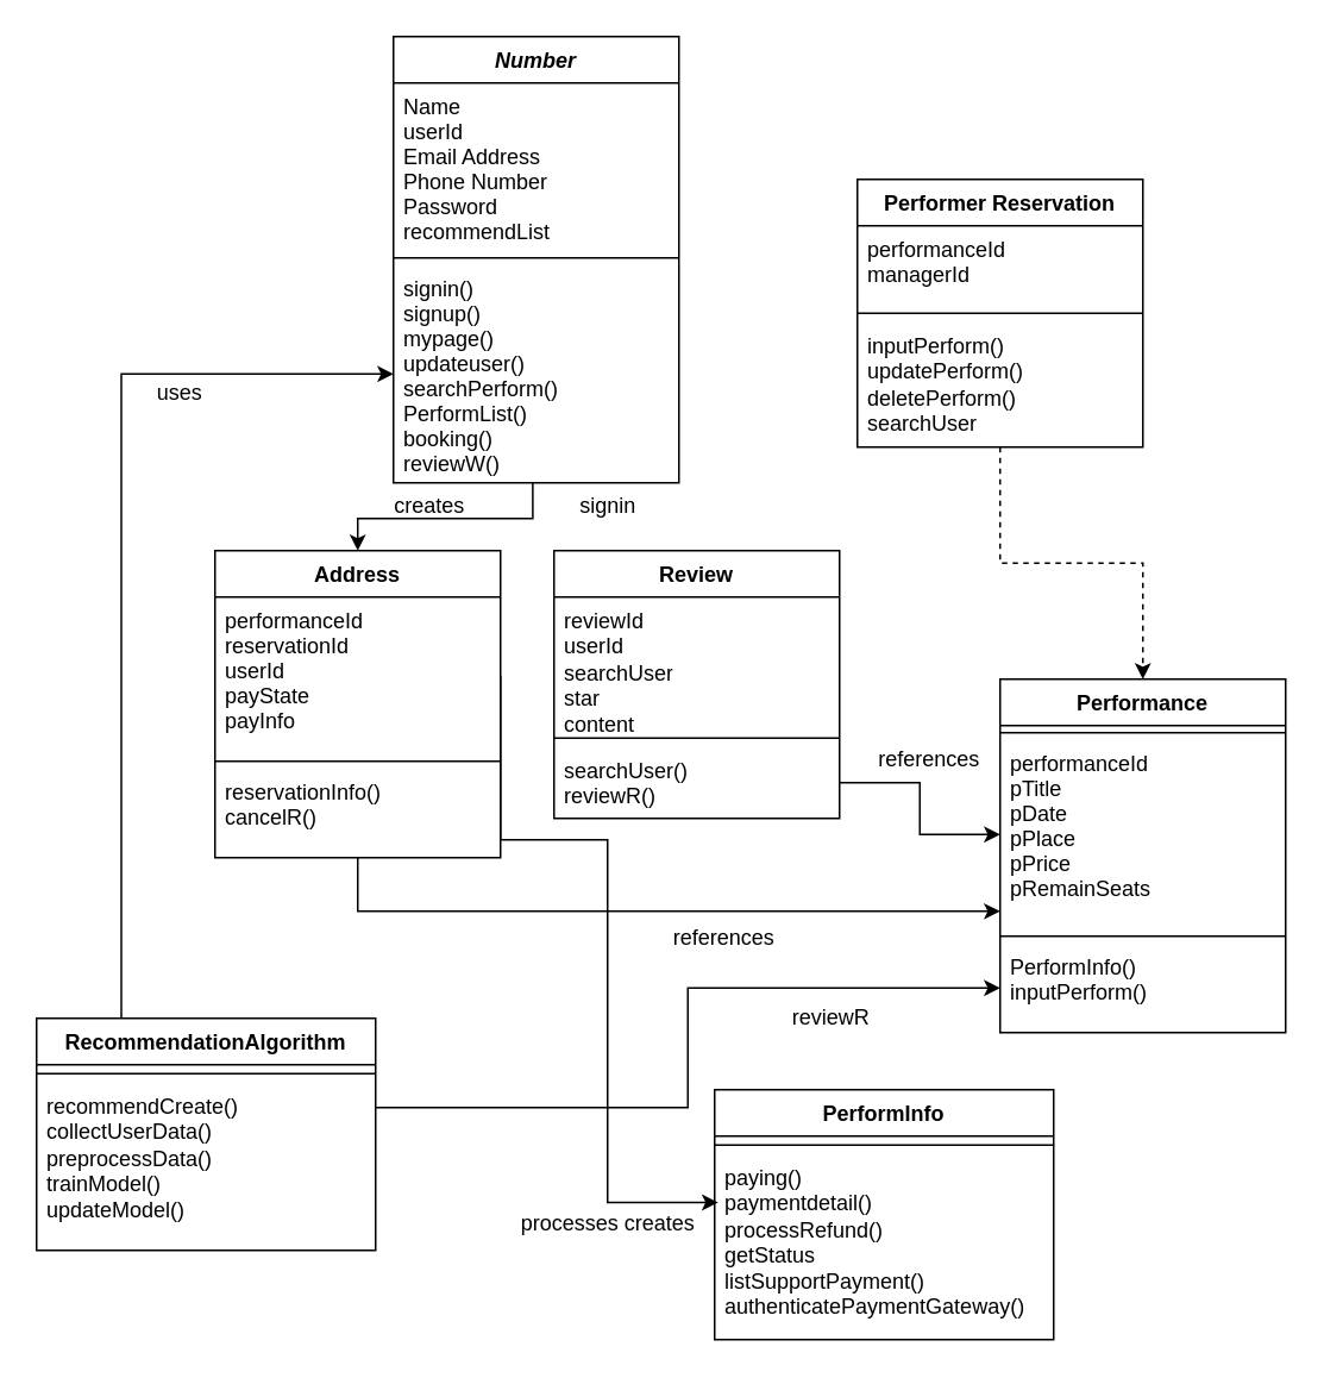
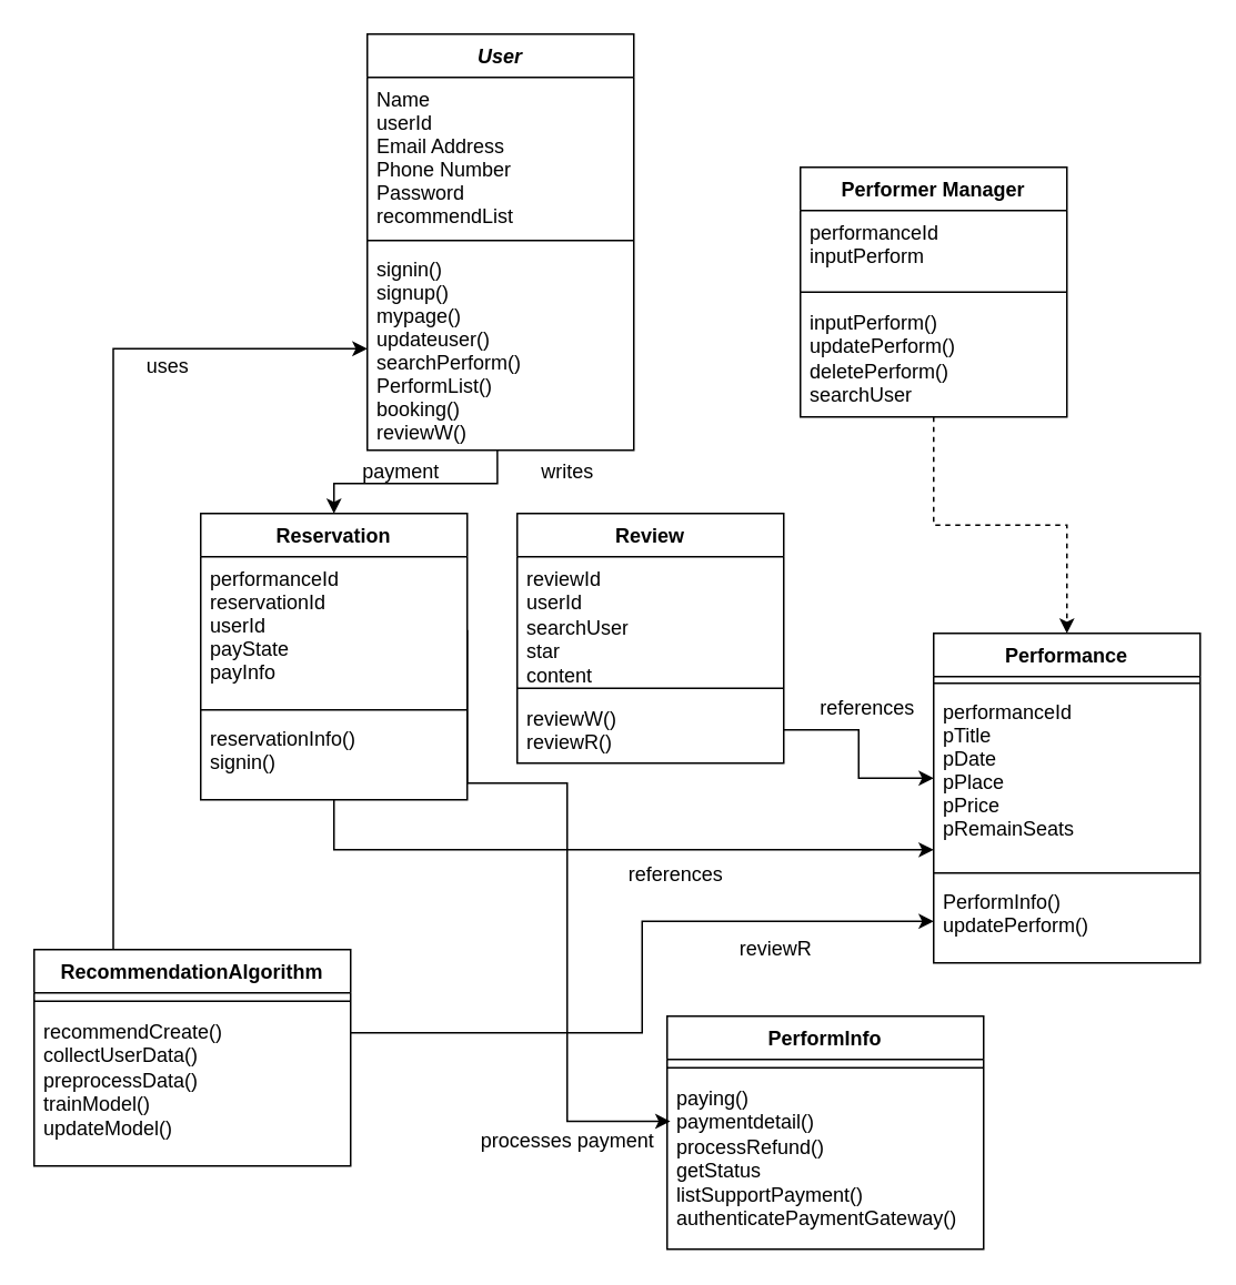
- <mxCell id="3" value="Number" style="swimlane;fontStyle=3;align=center;verticalAlign=top;childLayout=stackLayout;horizontal=1;startSize=26;horizontalStack=0;resizeParent=1;resizeLast=0;collapsible=1;marginBottom=0;rounded=0;shadow=0;strokeWidth=1;" parent="1" vertex="1"><mxGeometry x="220" y="20" width="160" height="250" as="geometry"><mxRectangle x="230" y="140" width="160" height="26" as="alternateBounds" /></mxGeometry></mxCell>
+ <mxCell id="3" value="User" style="swimlane;fontStyle=3;align=center;verticalAlign=top;childLayout=stackLayout;horizontal=1;startSize=26;horizontalStack=0;resizeParent=1;resizeLast=0;collapsible=1;marginBottom=0;rounded=0;shadow=0;strokeWidth=1;" parent="1" vertex="1"><mxGeometry x="220" y="20" width="160" height="250" as="geometry"><mxRectangle x="230" y="140" width="160" height="26" as="alternateBounds" /></mxGeometry></mxCell>
- <mxCell id="13" value="Performer Reservation" style="swimlane;fontStyle=1;align=center;verticalAlign=top;childLayout=stackLayout;horizontal=1;startSize=26;horizontalStack=0;resizeParent=1;resizeParentMax=0;resizeLast=0;collapsible=1;marginBottom=0;whiteSpace=wrap;html=1;" parent="1" vertex="1"><mxGeometry x="480" y="100" width="160" height="150" as="geometry" /></mxCell>
+ <mxCell id="13" value="Performer Manager" style="swimlane;fontStyle=1;align=center;verticalAlign=top;childLayout=stackLayout;horizontal=1;startSize=26;horizontalStack=0;resizeParent=1;resizeParentMax=0;resizeLast=0;collapsible=1;marginBottom=0;whiteSpace=wrap;html=1;" parent="1" vertex="1"><mxGeometry x="480" y="100" width="160" height="150" as="geometry" /></mxCell>
- <mxCell id="14" value="performanceId&lt;div&gt;managerId&lt;/div&gt;" style="text;strokeColor=none;fillColor=none;align=left;verticalAlign=top;spacingLeft=4;spacingRight=4;overflow=hidden;rotatable=0;points=[[0,0.5],[1,0.5]];portConstraint=eastwest;whiteSpace=wrap;html=1;" parent="13" vertex="1"><mxGeometry y="26" width="160" height="44" as="geometry" /></mxCell>
+ <mxCell id="14" value="performanceId&lt;div&gt;inputPerform&lt;/div&gt;" style="text;strokeColor=none;fillColor=none;align=left;verticalAlign=top;spacingLeft=4;spacingRight=4;overflow=hidden;rotatable=0;points=[[0,0.5],[1,0.5]];portConstraint=eastwest;whiteSpace=wrap;html=1;" parent="13" vertex="1"><mxGeometry y="26" width="160" height="44" as="geometry" /></mxCell>
- <mxCell id="33" value="creates" style="text;html=1;align=center;verticalAlign=middle;resizable=0;points=[];autosize=1;strokeColor=none;fillColor=none;" vertex="1" parent="1"><mxGeometry x="210" y="268" width="60" height="30" as="geometry" /></mxCell>
+ <mxCell id="33" value="payment" style="text;html=1;align=center;verticalAlign=middle;resizable=0;points=[];autosize=1;strokeColor=none;fillColor=none;" vertex="1" parent="1"><mxGeometry x="210" y="268" width="60" height="30" as="geometry" /></mxCell>
- <mxCell id="34" value="signin" style="text;html=1;align=center;verticalAlign=middle;resizable=0;points=[];autosize=1;strokeColor=none;fillColor=none;" vertex="1" parent="1"><mxGeometry x="315" y="268" width="50" height="30" as="geometry" /></mxCell>
+ <mxCell id="34" value="writes" style="text;html=1;align=center;verticalAlign=middle;resizable=0;points=[];autosize=1;strokeColor=none;fillColor=none;" vertex="1" parent="1"><mxGeometry x="315" y="268" width="50" height="30" as="geometry" /></mxCell>
- <mxCell id="17" value="Address" style="swimlane;fontStyle=1;align=center;verticalAlign=top;childLayout=stackLayout;horizontal=1;startSize=26;horizontalStack=0;resizeParent=1;resizeLast=0;collapsible=1;marginBottom=0;rounded=0;shadow=0;strokeWidth=1;" parent="1" vertex="1"><mxGeometry x="120" y="308" width="160" height="172" as="geometry"><mxRectangle x="550" y="140" width="160" height="26" as="alternateBounds" /></mxGeometry></mxCell>
+ <mxCell id="17" value="Reservation" style="swimlane;fontStyle=1;align=center;verticalAlign=top;childLayout=stackLayout;horizontal=1;startSize=26;horizontalStack=0;resizeParent=1;resizeLast=0;collapsible=1;marginBottom=0;rounded=0;shadow=0;strokeWidth=1;" parent="1" vertex="1"><mxGeometry x="120" y="308" width="160" height="172" as="geometry"><mxRectangle x="550" y="140" width="160" height="26" as="alternateBounds" /></mxGeometry></mxCell>
- <mxCell id="24" value="searchUser()&lt;div&gt;reviewR()&lt;/div&gt;" style="text;strokeColor=none;fillColor=none;align=left;verticalAlign=top;spacingLeft=4;spacingRight=4;overflow=hidden;rotatable=0;points=[[0,0.5],[1,0.5]];portConstraint=eastwest;whiteSpace=wrap;html=1;" parent="21" vertex="1"><mxGeometry y="110" width="160" height="40" as="geometry" /></mxCell>
+ <mxCell id="24" value="reviewW()&lt;div&gt;reviewR()&lt;/div&gt;" style="text;strokeColor=none;fillColor=none;align=left;verticalAlign=top;spacingLeft=4;spacingRight=4;overflow=hidden;rotatable=0;points=[[0,0.5],[1,0.5]];portConstraint=eastwest;whiteSpace=wrap;html=1;" parent="21" vertex="1"><mxGeometry y="110" width="160" height="40" as="geometry" /></mxCell>
- <mxCell id="20" value="reservationInfo()&#10;cancelR()" style="text;align=left;verticalAlign=top;spacingLeft=4;spacingRight=4;overflow=hidden;rotatable=0;points=[[0,0.5],[1,0.5]];portConstraint=eastwest;" parent="17" vertex="1"><mxGeometry y="122" width="160" height="38" as="geometry" /></mxCell>
+ <mxCell id="20" value="reservationInfo()&#10;signin()" style="text;align=left;verticalAlign=top;spacingLeft=4;spacingRight=4;overflow=hidden;rotatable=0;points=[[0,0.5],[1,0.5]];portConstraint=eastwest;" parent="17" vertex="1"><mxGeometry y="122" width="160" height="38" as="geometry" /></mxCell>
- <mxCell id="11" value="PerformInfo()&#10;inputPerform()" style="text;align=left;verticalAlign=top;spacingLeft=4;spacingRight=4;overflow=hidden;rotatable=0;points=[[0,0.5],[1,0.5]];portConstraint=eastwest;" parent="7" vertex="1"><mxGeometry y="148" width="160" height="50" as="geometry" /></mxCell>
+ <mxCell id="11" value="PerformInfo()&#10;updatePerform()" style="text;align=left;verticalAlign=top;spacingLeft=4;spacingRight=4;overflow=hidden;rotatable=0;points=[[0,0.5],[1,0.5]];portConstraint=eastwest;" parent="7" vertex="1"><mxGeometry y="148" width="160" height="50" as="geometry" /></mxCell>
- <mxCell id="42" value="processes creates" style="text;html=1;align=center;verticalAlign=middle;resizable=0;points=[];autosize=1;strokeColor=none;fillColor=none;" vertex="1" parent="1"><mxGeometry x="275" y="670" width="130" height="30" as="geometry" /></mxCell>
+ <mxCell id="42" value="processes payment" style="text;html=1;align=center;verticalAlign=middle;resizable=0;points=[];autosize=1;strokeColor=none;fillColor=none;" vertex="1" parent="1"><mxGeometry x="275" y="670" width="130" height="30" as="geometry" /></mxCell>
